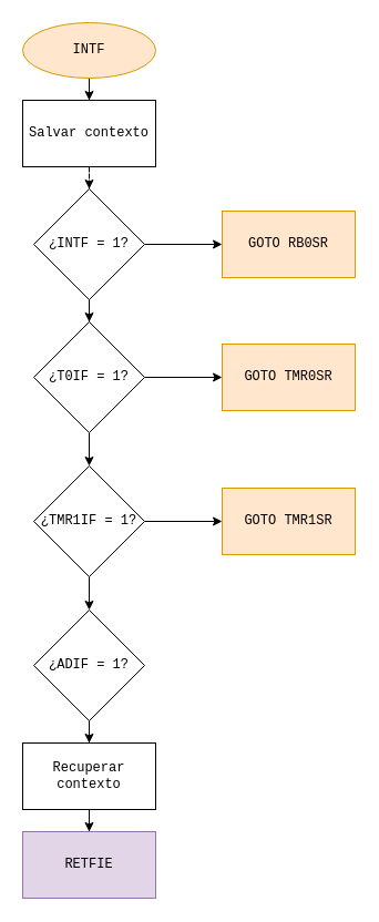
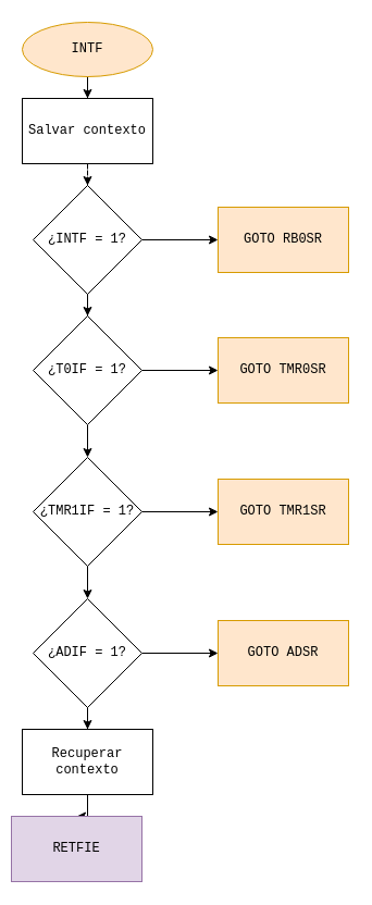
+ <mxCell id="16" style="edgeStyle=orthogonalEdgeStyle;rounded=0;orthogonalLoop=1;jettySize=auto;html=1;entryX=0;entryY=0.5;entryDx=0;entryDy=0;fontFamily=Courier New;" edge="1" parent="1" source="17" target="24"><mxGeometry relative="1" as="geometry" /></mxCell>
+ <mxCell id="24" value="GOTO ADSR" style="rounded=0;whiteSpace=wrap;html=1;fontFamily=Courier New;fillColor=#ffe6cc;strokeColor=#d79b00;" vertex="1" parent="1"><mxGeometry x="200" y="570" width="120" height="60" as="geometry" /></mxCell>
- <mxCell id="20" value="RETFIE" style="rounded=0;whiteSpace=wrap;html=1;fontFamily=Courier New;fillColor=#e1d5e7;strokeColor=#9673a6;" vertex="1" parent="1"><mxGeometry x="20" y="750" width="120" height="60" as="geometry" /></mxCell>
+ <mxCell id="20" value="RETFIE" style="rounded=0;whiteSpace=wrap;html=1;fontFamily=Courier New;fillColor=#e1d5e7;strokeColor=#9673a6;" vertex="1" parent="1"><mxGeometry x="10" y="750" width="120" height="60" as="geometry" /></mxCell>
